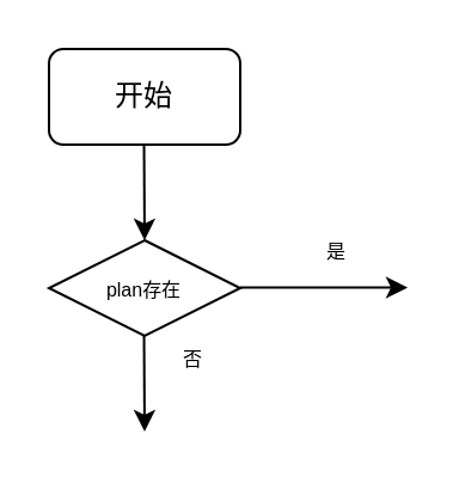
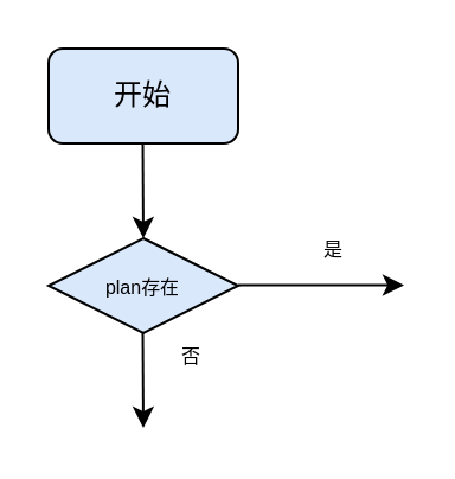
- <mxCell id="2" value="开始" style="rounded=1;whiteSpace=wrap;html=1;" vertex="1" parent="1"><mxGeometry x="20" y="20" width="80" height="40" as="geometry" /></mxCell>
+ <mxCell id="2" value="开始" style="rounded=1;whiteSpace=wrap;html=1;fillColor=#dae8fc;" vertex="1" parent="1"><mxGeometry x="20" y="20" width="80" height="40" as="geometry" /></mxCell>
- <mxCell id="3" value="&lt;font style=&quot;font-size: 8px;&quot;&gt;plan存在&lt;/font&gt;" style="rhombus;whiteSpace=wrap;html=1;" vertex="1" parent="1"><mxGeometry x="20" y="100" width="80" height="40" as="geometry" /></mxCell>
+ <mxCell id="3" value="&lt;font style=&quot;font-size: 8px;&quot;&gt;plan存在&lt;/font&gt;" style="rhombus;whiteSpace=wrap;html=1;fillColor=#dae8fc;" vertex="1" parent="1"><mxGeometry x="20" y="100" width="80" height="40" as="geometry" /></mxCell>
